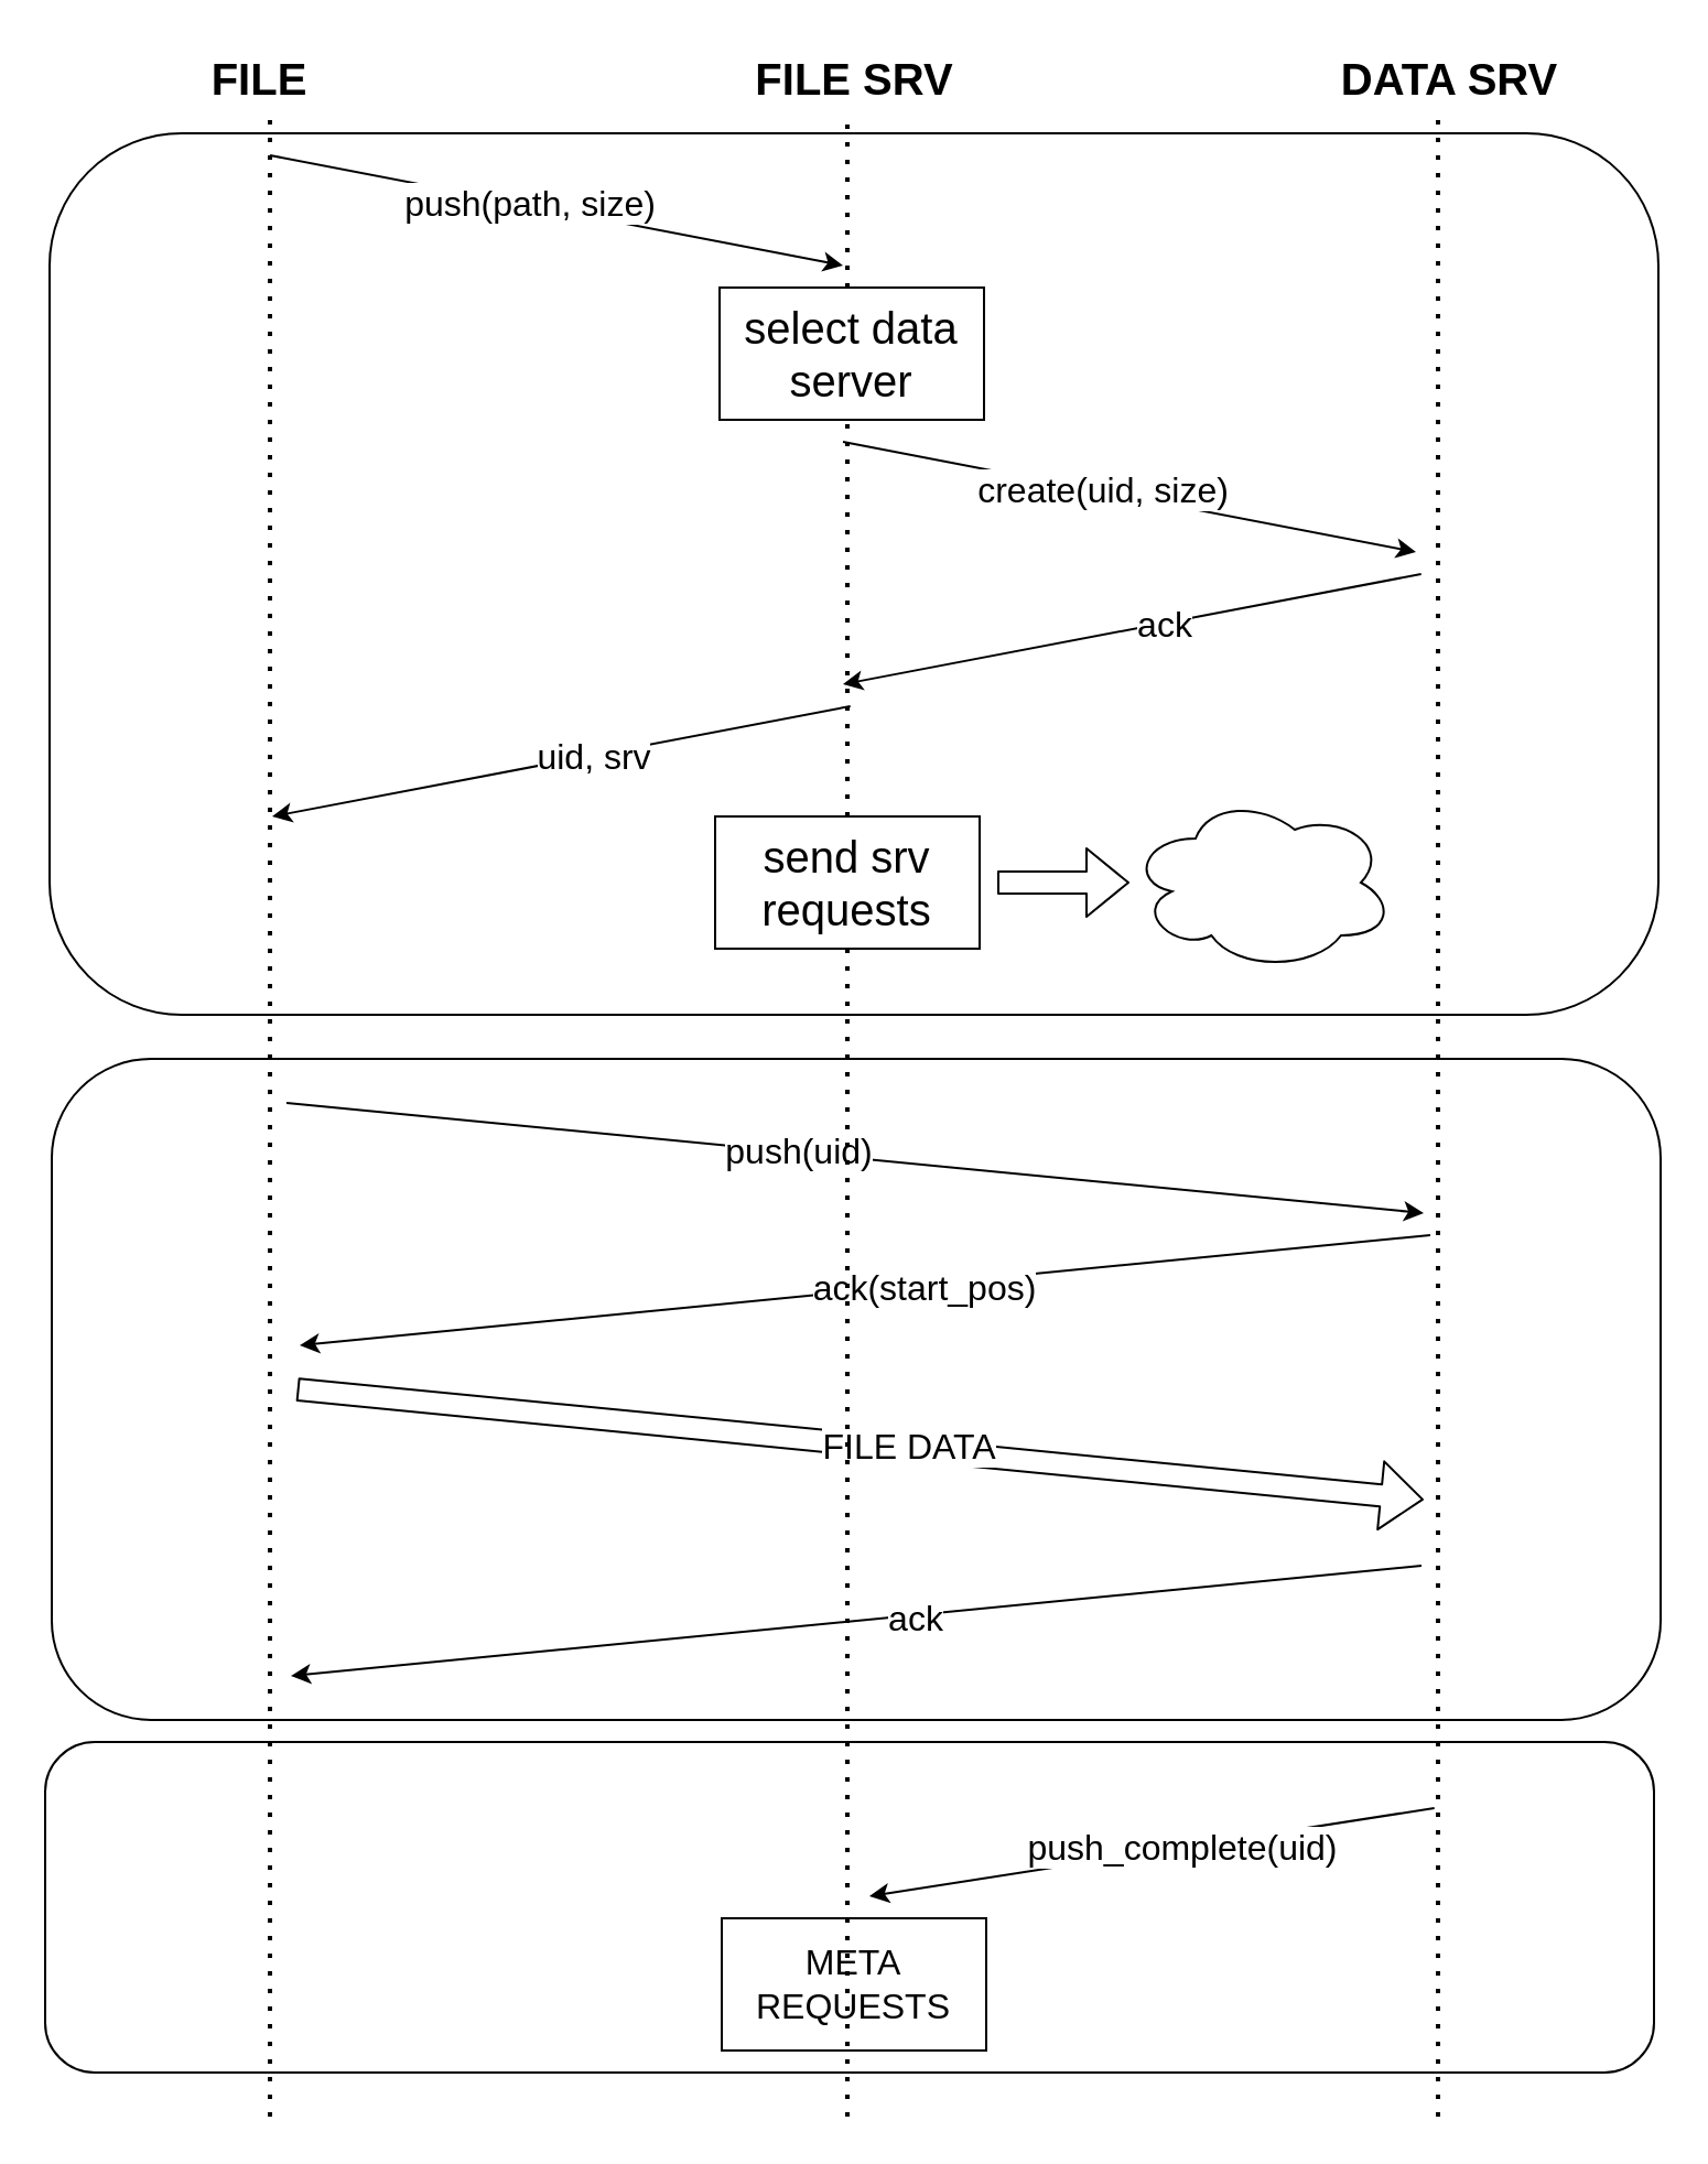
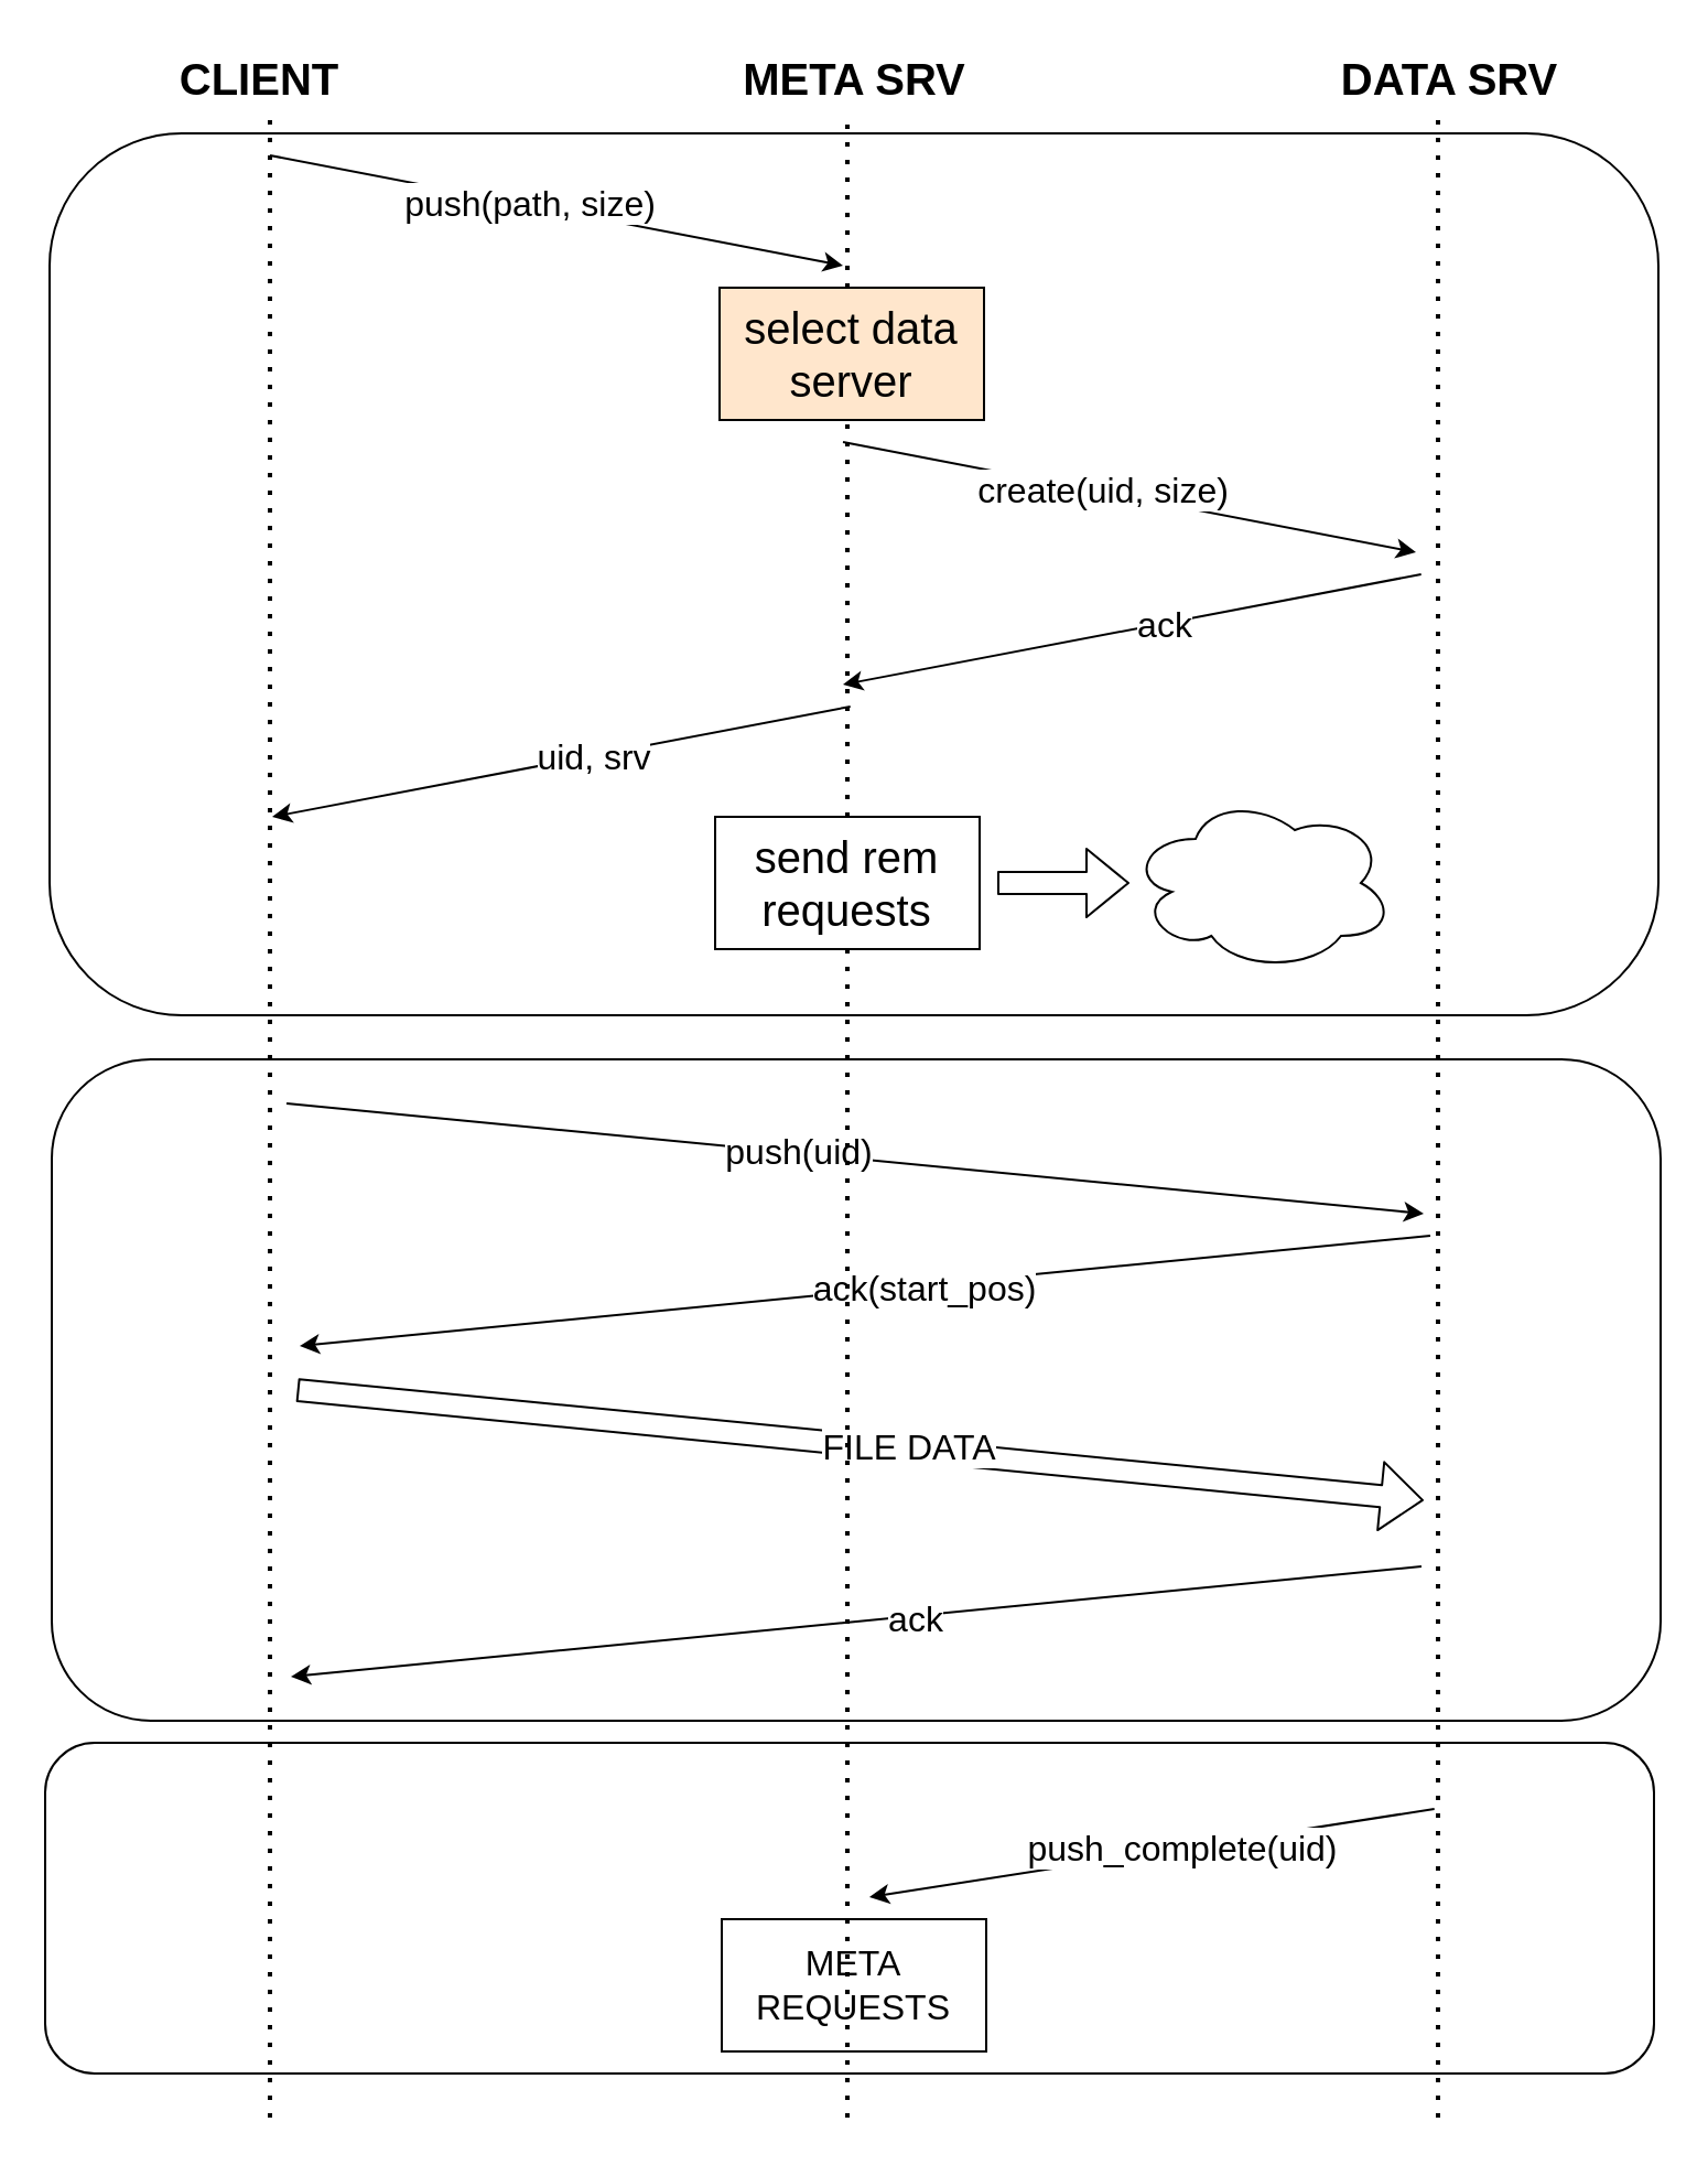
- <mxCell id="6" value="FILE" style="text;html=1;align=center;verticalAlign=middle;resizable=0;points=[];autosize=1;fontSize=20;fontStyle=1" parent="1" vertex="1"><mxGeometry x="72" y="20" width="90" height="30" as="geometry" /></mxCell>
+ <mxCell id="6" value="CLIENT" style="text;html=1;align=center;verticalAlign=middle;resizable=0;points=[];autosize=1;fontSize=20;fontStyle=1" parent="1" vertex="1"><mxGeometry x="72" y="20" width="90" height="30" as="geometry" /></mxCell>
- <mxCell id="7" value="FILE SRV" style="text;html=1;align=center;verticalAlign=middle;resizable=0;points=[];autosize=1;fontSize=20;fontStyle=1" parent="1" vertex="1"><mxGeometry x="327" y="20" width="120" height="30" as="geometry" /></mxCell>
+ <mxCell id="7" value="META SRV" style="text;html=1;align=center;verticalAlign=middle;resizable=0;points=[];autosize=1;fontSize=20;fontStyle=1" parent="1" vertex="1"><mxGeometry x="327" y="20" width="120" height="30" as="geometry" /></mxCell>
- <mxCell id="21" value="&lt;div&gt;select data server&lt;/div&gt;" style="rounded=0;whiteSpace=wrap;html=1;fontSize=20;" parent="1" vertex="1"><mxGeometry x="326" y="130" width="120" height="60" as="geometry" /></mxCell>
+ <mxCell id="21" value="&lt;div&gt;select data server&lt;/div&gt;" style="rounded=0;whiteSpace=wrap;html=1;fontSize=20;fillColor=#ffe6cc;" parent="1" vertex="1"><mxGeometry x="326" y="130" width="120" height="60" as="geometry" /></mxCell>
- <mxCell id="31" value="&lt;div&gt;send srv requests&lt;/div&gt;" style="rounded=0;whiteSpace=wrap;html=1;fontSize=20;" parent="1" vertex="1"><mxGeometry x="324" y="370" width="120" height="60" as="geometry" /></mxCell>
+ <mxCell id="31" value="&lt;div&gt;send rem requests&lt;/div&gt;" style="rounded=0;whiteSpace=wrap;html=1;fontSize=20;" parent="1" vertex="1"><mxGeometry x="324" y="370" width="120" height="60" as="geometry" /></mxCell>
